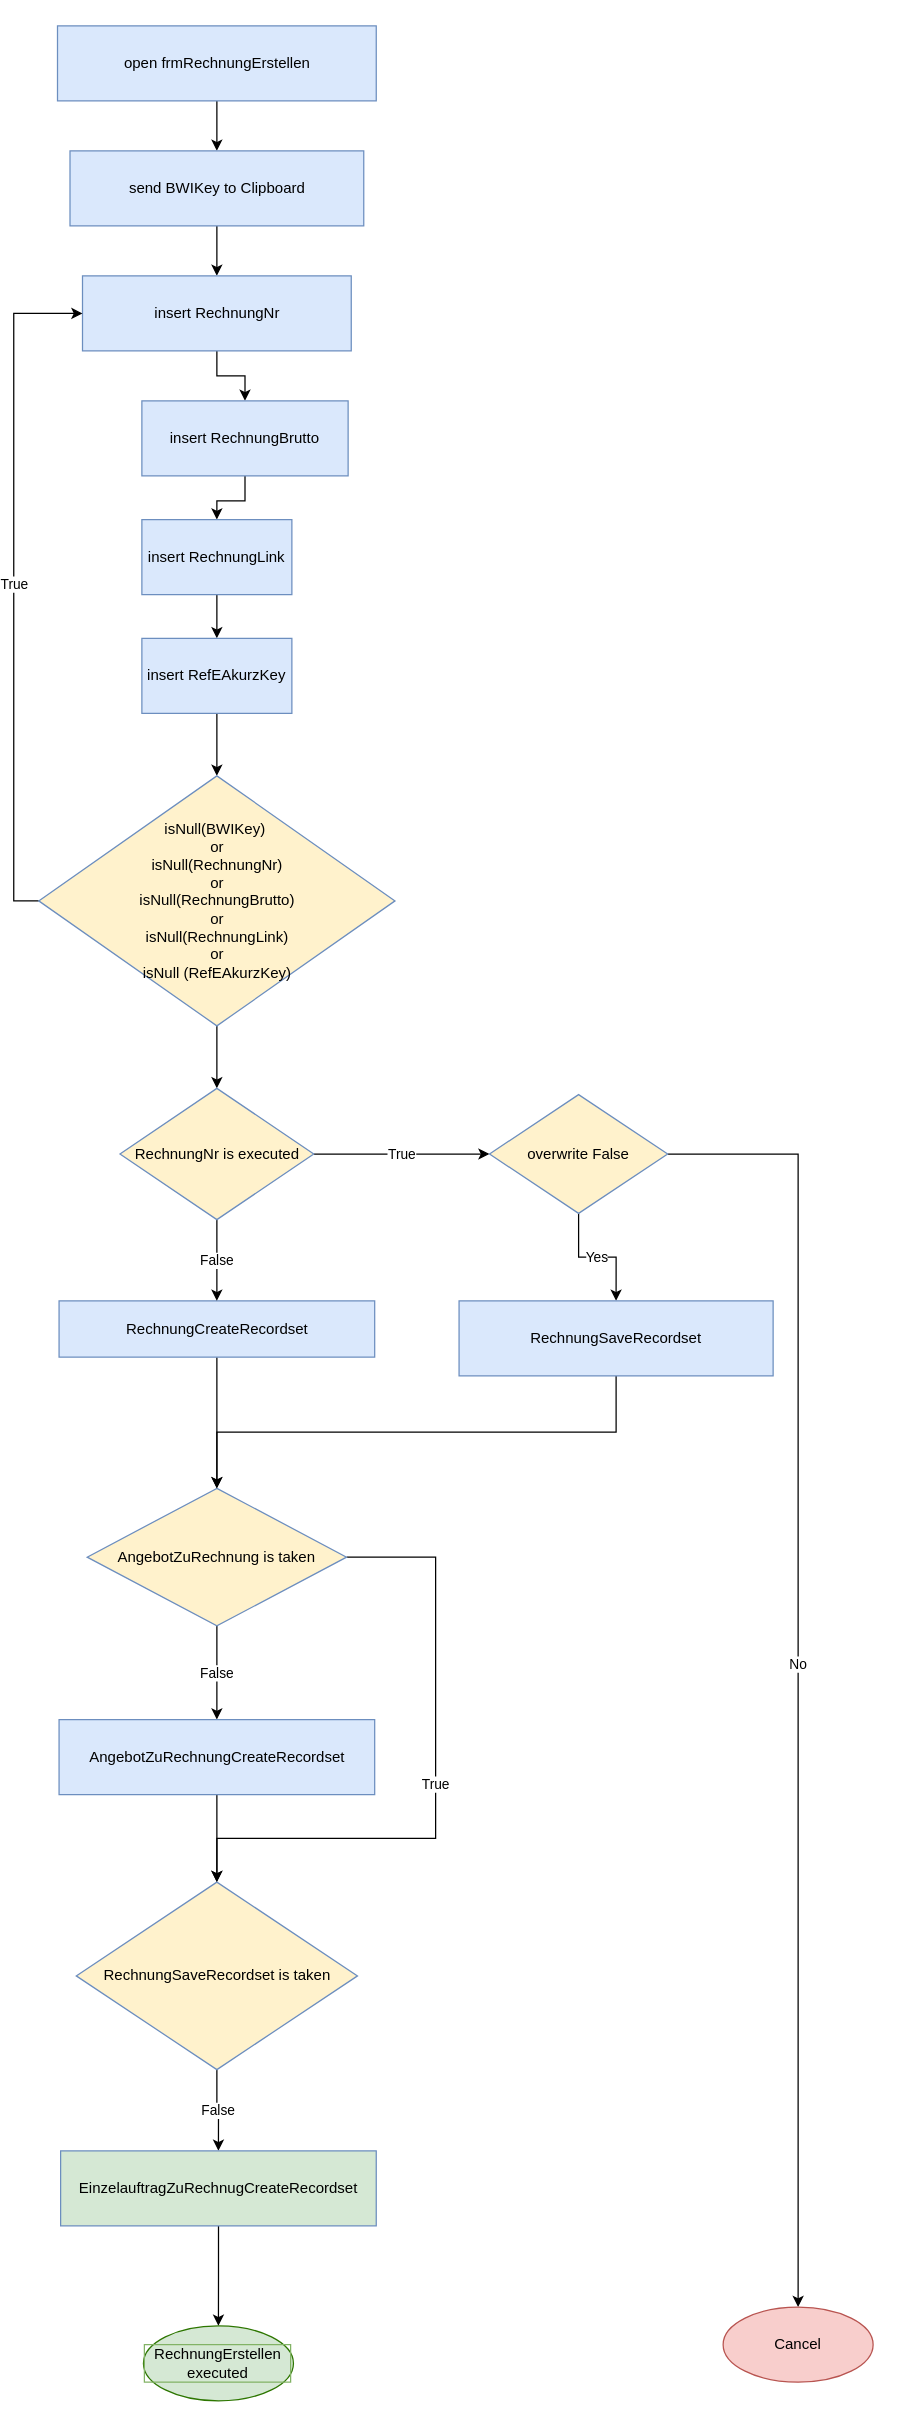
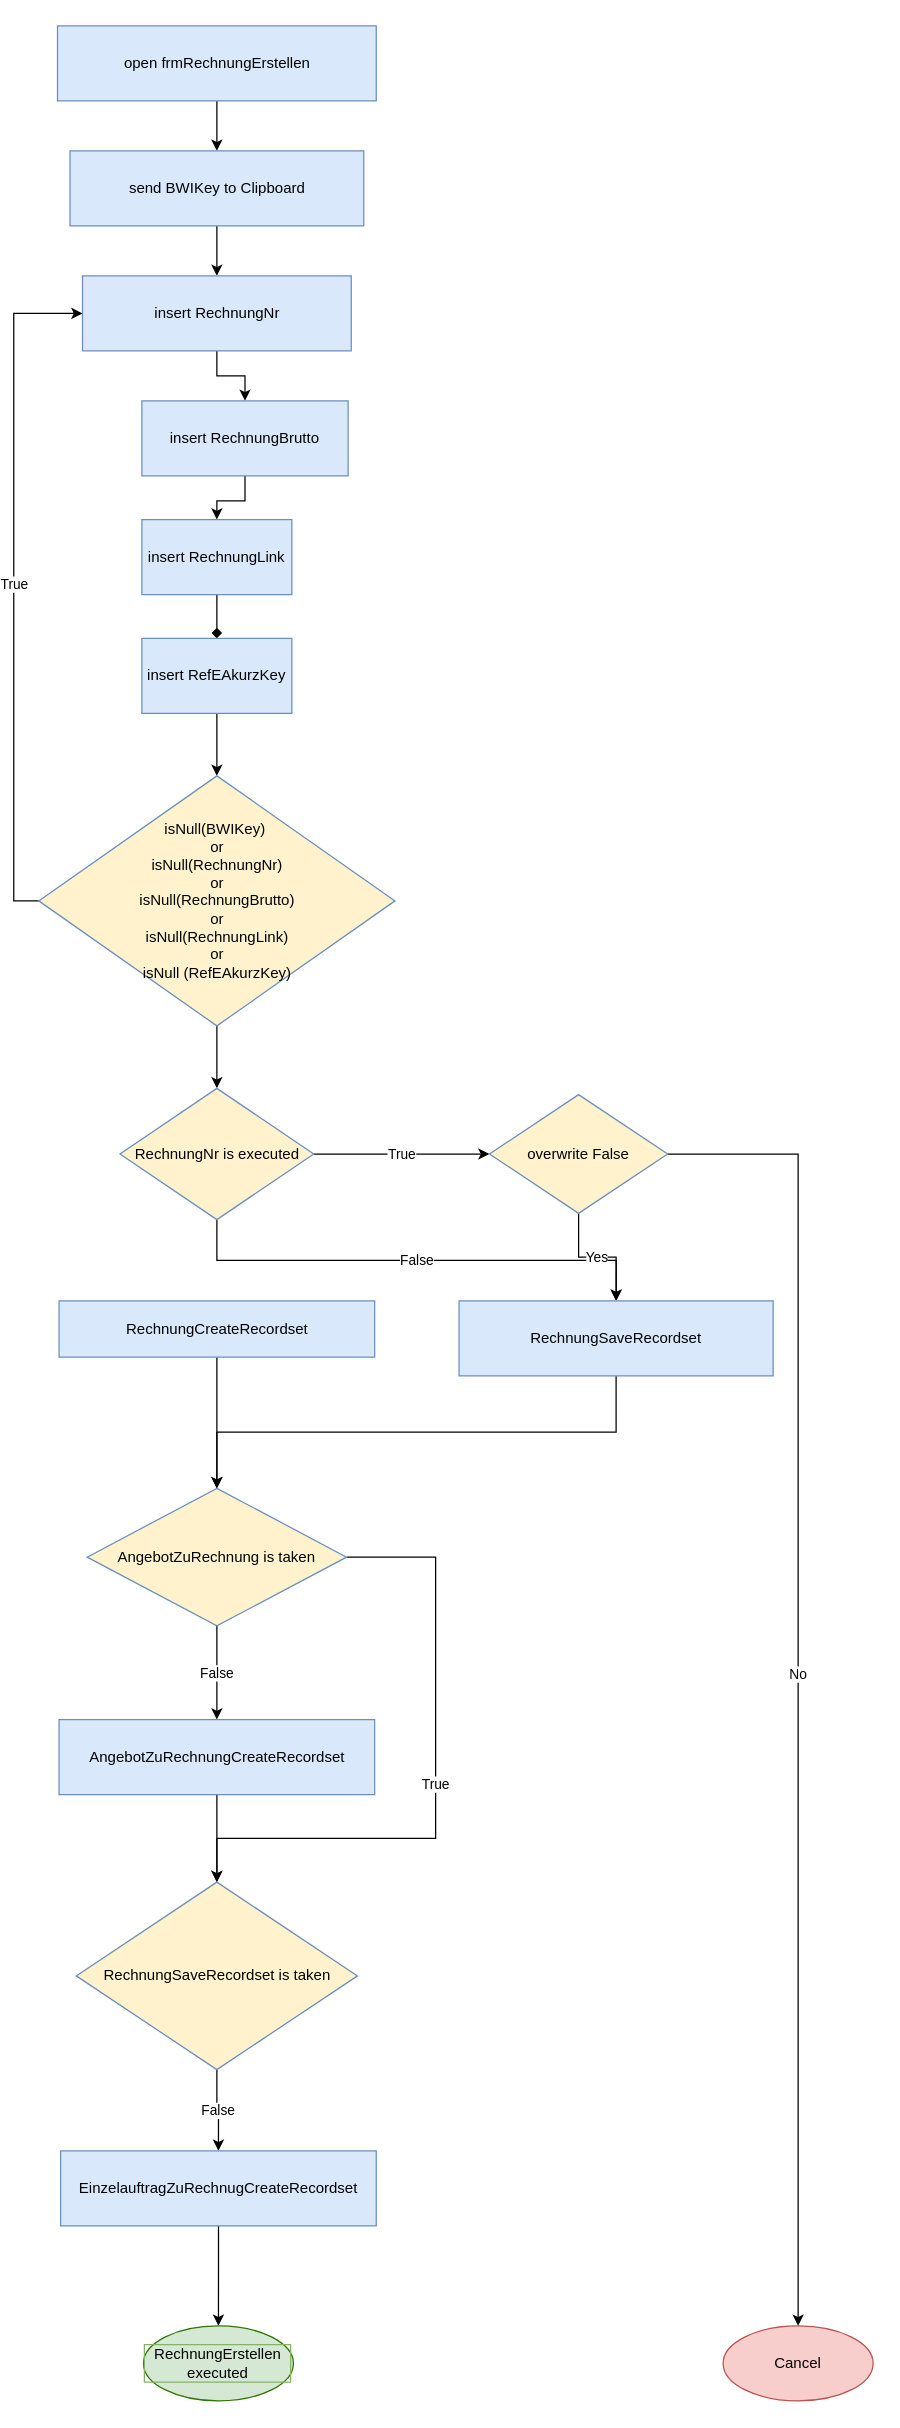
- <mxCell id="10" value="" style="edgeStyle=orthogonalEdgeStyle;rounded=0;orthogonalLoop=1;jettySize=auto;html=1;" parent="1" source="11" target="13" edge="1"><mxGeometry relative="1" as="geometry" /></mxCell>
+ <mxCell id="10" value="" style="edgeStyle=orthogonalEdgeStyle;rounded=0;orthogonalLoop=1;jettySize=auto;html=1;endArrow=diamond;" parent="1" source="11" target="13" edge="1"><mxGeometry relative="1" as="geometry" /></mxCell>
- <mxCell id="26" value="False" style="edgeStyle=orthogonalEdgeStyle;rounded=0;orthogonalLoop=1;jettySize=auto;html=1;exitX=0.5;exitY=1;exitDx=0;exitDy=0;entryX=0.5;entryY=0;entryDx=0;entryDy=0;labelBackgroundColor=#FFFFFF;fontColor=#000000;" parent="1" source="28" target="23" edge="1"><mxGeometry relative="1" as="geometry" /></mxCell>
+ <mxCell id="26" value="False" style="edgeStyle=orthogonalEdgeStyle;rounded=0;orthogonalLoop=1;jettySize=auto;html=1;exitX=0.5;exitY=1;exitDx=0;exitDy=0;labelBackgroundColor=#FFFFFF;fontColor=#000000;" parent="1" source="28" target="34" edge="1"><mxGeometry relative="1" as="geometry" /></mxCell>
- <mxCell id="36" value="&lt;span&gt;EinzelauftragZuRechnugCreateRecordset&lt;/span&gt;" style="whiteSpace=wrap;html=1;fontColor=#000000;strokeColor=#6c8ebf;fillColor=#d5e8d4;" parent="1" vertex="1"><mxGeometry x="38" y="1720" width="252.5" height="60" as="geometry" /></mxCell>
+ <mxCell id="36" value="&lt;span&gt;EinzelauftragZuRechnugCreateRecordset&lt;/span&gt;" style="whiteSpace=wrap;html=1;fontColor=#000000;strokeColor=#6c8ebf;fillColor=#DAE8FC;" parent="1" vertex="1"><mxGeometry x="38" y="1720" width="252.5" height="60" as="geometry" /></mxCell>
- <mxCell id="32" value="Cancel" style="ellipse;whiteSpace=wrap;html=1;fontColor=#000000;strokeColor=#B85450;fillColor=#F8CECC;" parent="1" vertex="1"><mxGeometry x="568" y="1845" width="120" height="60" as="geometry" /></mxCell>
+ <mxCell id="32" value="Cancel" style="ellipse;whiteSpace=wrap;html=1;fontColor=#000000;strokeColor=#B85450;fillColor=#F8CECC;" parent="1" vertex="1"><mxGeometry x="568" y="1860" width="120" height="60" as="geometry" /></mxCell>
